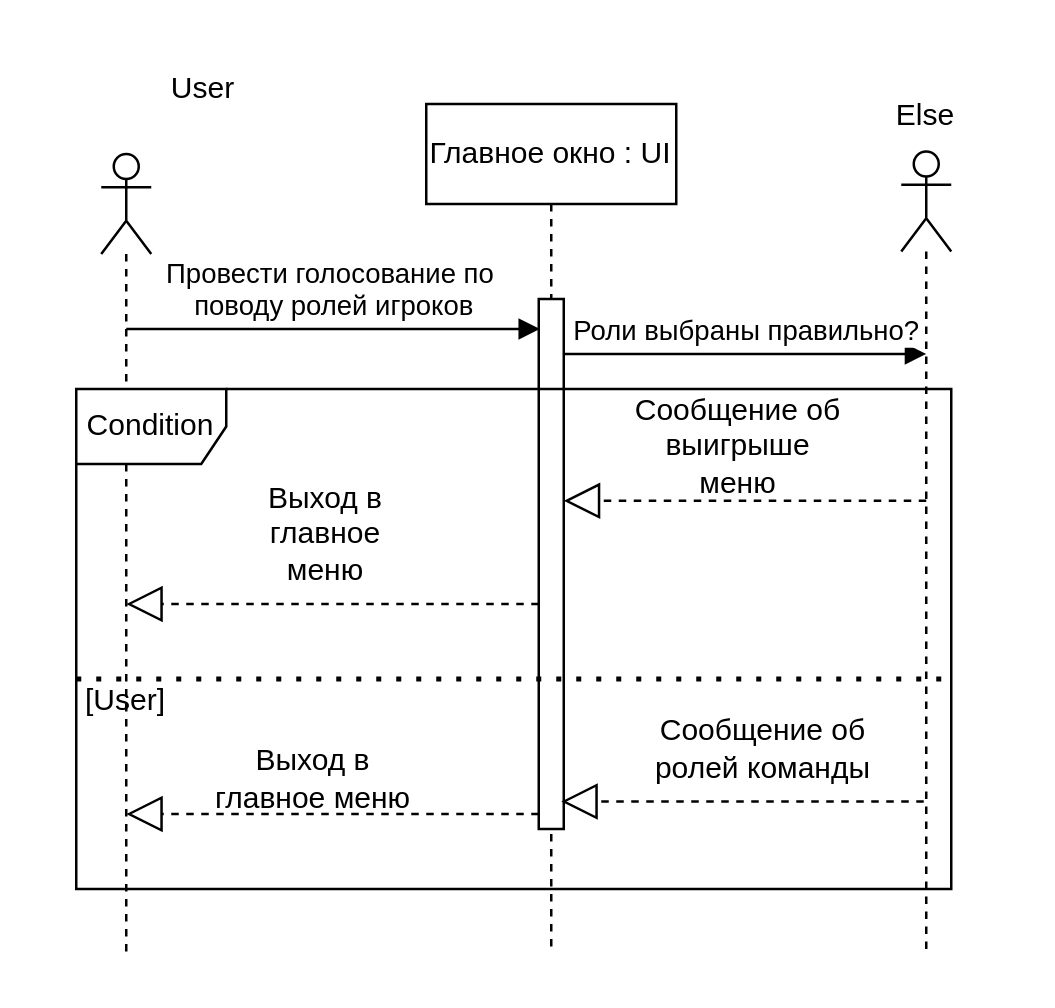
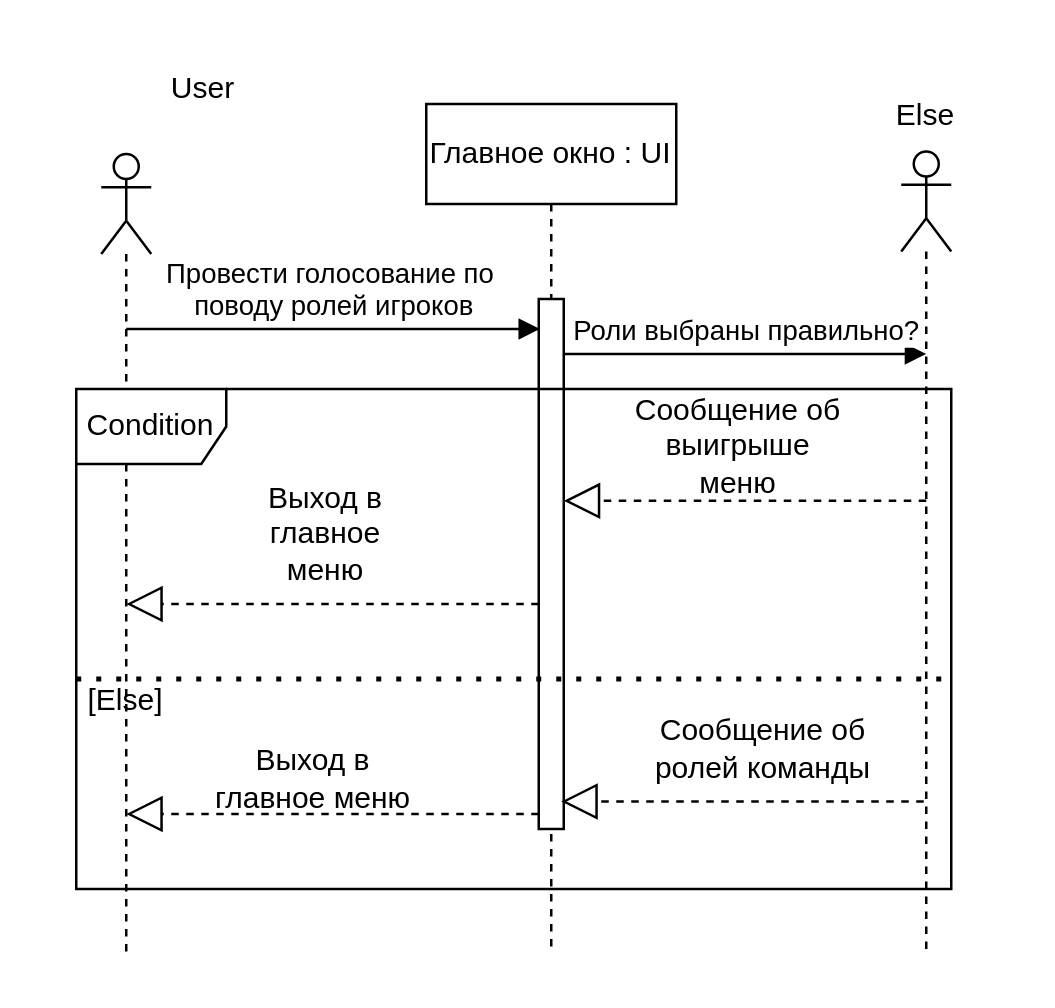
- <mxCell id="20" value="[User]" style="text;html=1;strokeColor=none;fillColor=none;align=center;verticalAlign=middle;whiteSpace=wrap;rounded=0;" vertex="1" parent="1"><mxGeometry x="20" y="265" width="60" height="30" as="geometry" /></mxCell>
+ <mxCell id="20" value="[Else]" style="text;html=1;strokeColor=none;fillColor=none;align=center;verticalAlign=middle;whiteSpace=wrap;rounded=0;" vertex="1" parent="1"><mxGeometry x="20" y="265" width="60" height="30" as="geometry" /></mxCell>
